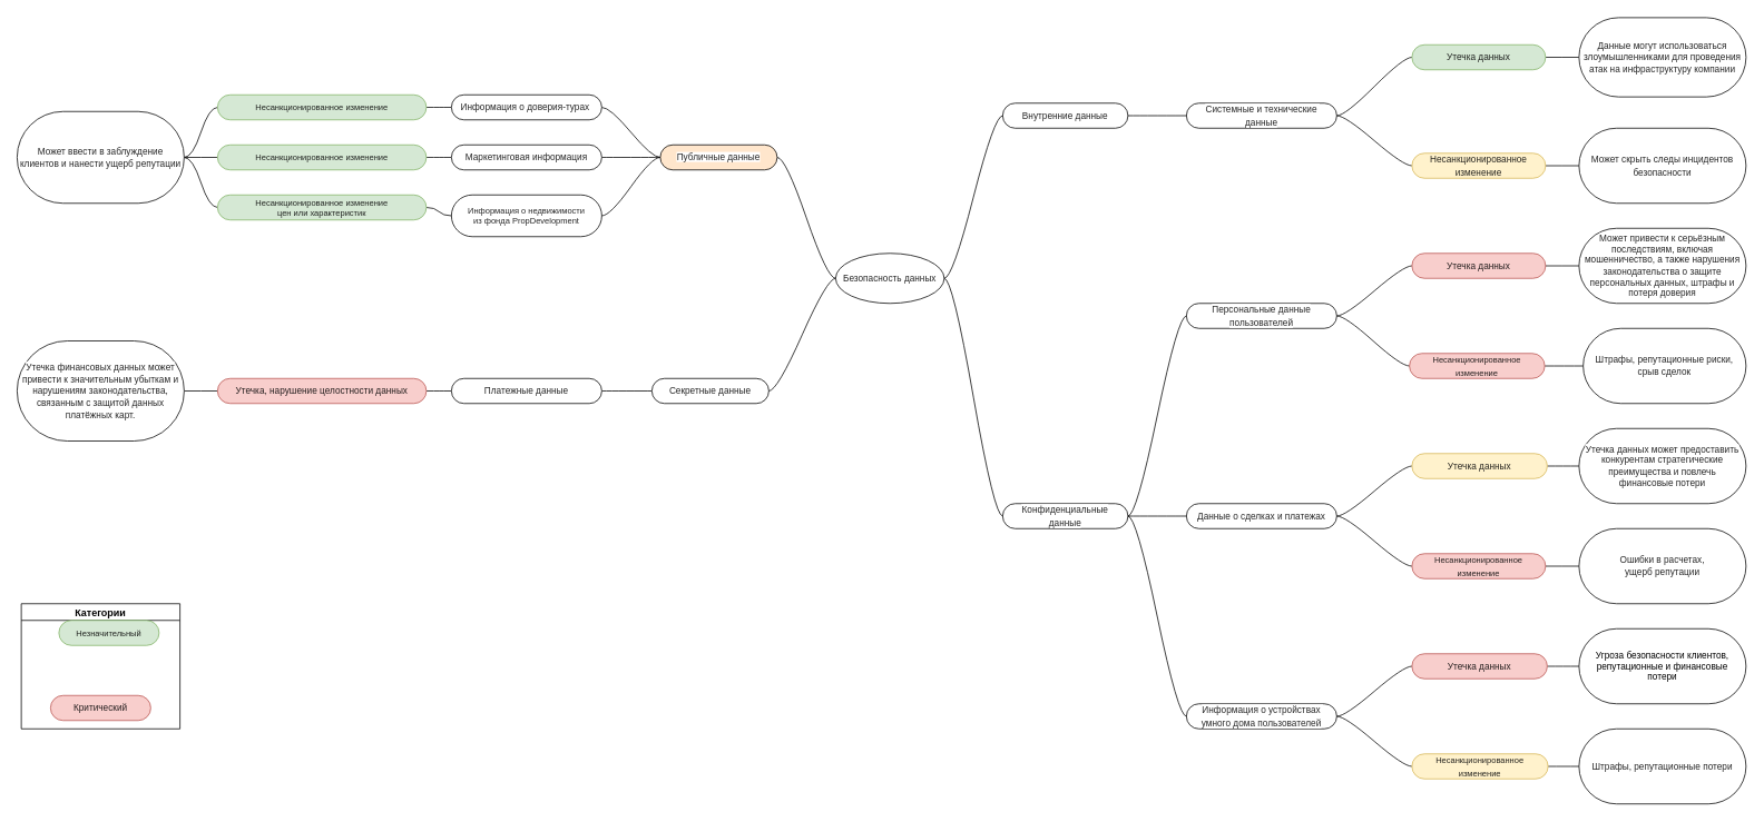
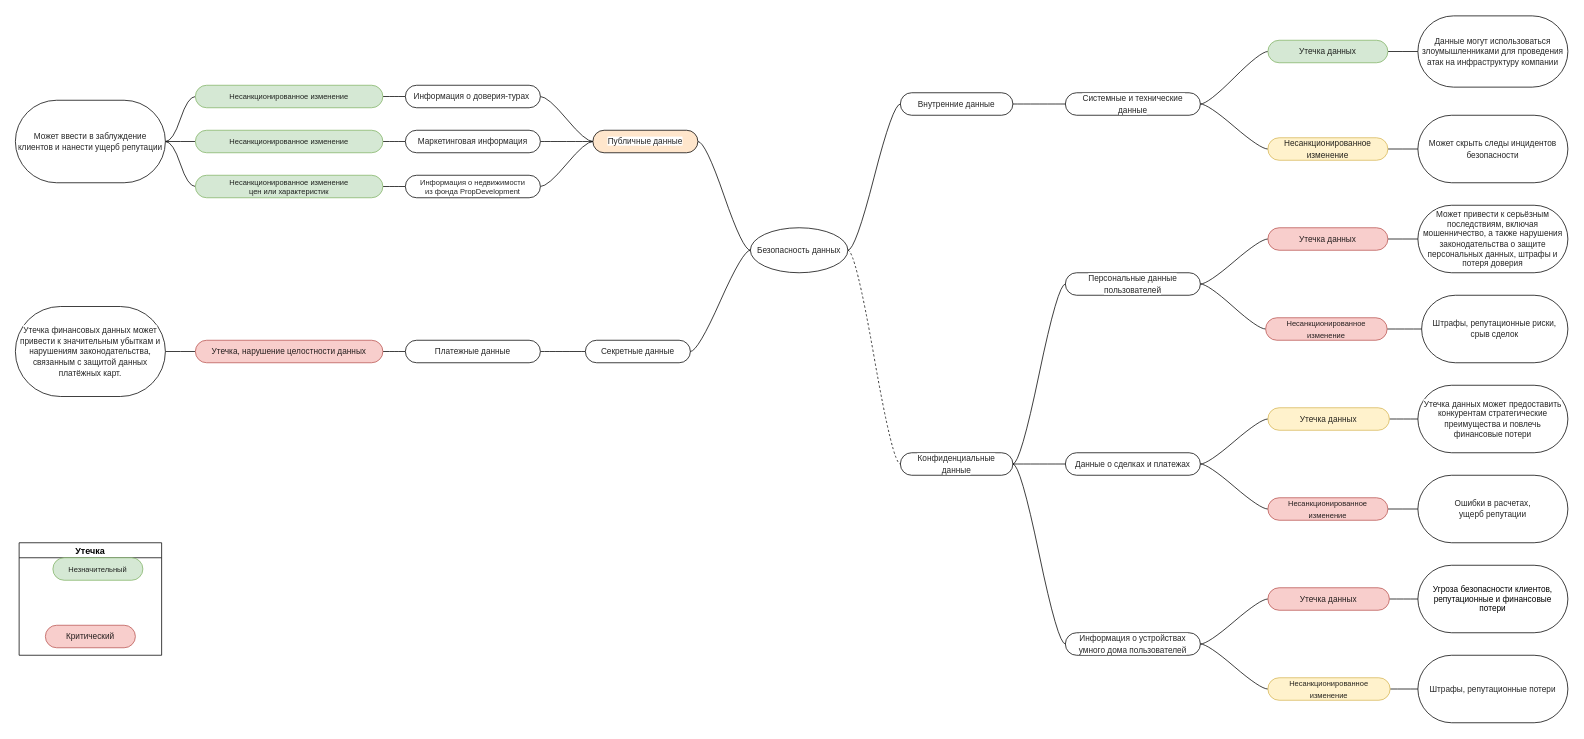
- <mxCell id="25" value="&lt;span style=&quot;color: rgba(0, 0, 0, 0.85); font-family: &amp;quot;YS Text&amp;quot;, sans-serif; text-align: left; white-space-collapse: preserve-breaks; background-color: rgb(255, 255, 255);&quot;&gt;&lt;font&gt;Информация о недвижимости &lt;br&gt;из фонда PropDevelopment&lt;/font&gt;&lt;/span&gt;" style="whiteSpace=wrap;html=1;rounded=1;arcSize=50;align=center;verticalAlign=middle;strokeWidth=1;autosize=1;spacing=4;treeFolding=1;treeMoving=1;newEdgeStyle={&quot;edgeStyle&quot;:&quot;entityRelationEdgeStyle&quot;,&quot;startArrow&quot;:&quot;none&quot;,&quot;endArrow&quot;:&quot;none&quot;,&quot;segment&quot;:10,&quot;curved&quot;:1,&quot;sourcePerimeterSpacing&quot;:0,&quot;targetPerimeterSpacing&quot;:0};fontSize=10;" vertex="1" parent="1"><mxGeometry x="540" y="233" width="180" height="50" as="geometry" /></mxCell>
+ <mxCell id="25" value="&lt;span style=&quot;color: rgba(0, 0, 0, 0.85); font-family: &amp;quot;YS Text&amp;quot;, sans-serif; text-align: left; white-space-collapse: preserve-breaks; background-color: rgb(255, 255, 255);&quot;&gt;&lt;font&gt;Информация о недвижимости &lt;br&gt;из фонда PropDevelopment&lt;/font&gt;&lt;/span&gt;" style="whiteSpace=wrap;html=1;rounded=1;arcSize=50;align=center;verticalAlign=middle;strokeWidth=1;autosize=1;spacing=4;treeFolding=1;treeMoving=1;newEdgeStyle={&quot;edgeStyle&quot;:&quot;entityRelationEdgeStyle&quot;,&quot;startArrow&quot;:&quot;none&quot;,&quot;endArrow&quot;:&quot;none&quot;,&quot;segment&quot;:10,&quot;curved&quot;:1,&quot;sourcePerimeterSpacing&quot;:0,&quot;targetPerimeterSpacing&quot;:0};fontSize=10;" vertex="1" parent="1"><mxGeometry x="540" y="233" width="180" height="30" as="geometry" /></mxCell>
- <mxCell id="6" value="" style="edgeStyle=entityRelationEdgeStyle;startArrow=none;endArrow=none;segment=10;curved=1;sourcePerimeterSpacing=0;targetPerimeterSpacing=0;rounded=0;" edge="1" parent="1" source="5" target="18"><mxGeometry relative="1" as="geometry" /></mxCell>
+ <mxCell id="6" value="" style="edgeStyle=entityRelationEdgeStyle;startArrow=none;endArrow=none;segment=10;curved=1;sourcePerimeterSpacing=0;targetPerimeterSpacing=0;rounded=0;dashed=1;" edge="1" parent="1" source="5" target="18"><mxGeometry relative="1" as="geometry" /></mxCell>
- <mxCell id="73" value="Категории" style="swimlane;startSize=20;horizontal=1;containerType=tree;" vertex="1" parent="1"><mxGeometry x="25" y="723" width="190" height="150" as="geometry" /></mxCell>
+ <mxCell id="73" value="Утечка" style="swimlane;startSize=20;horizontal=1;containerType=tree;" vertex="1" parent="1"><mxGeometry x="25" y="723" width="190" height="150" as="geometry" /></mxCell>
